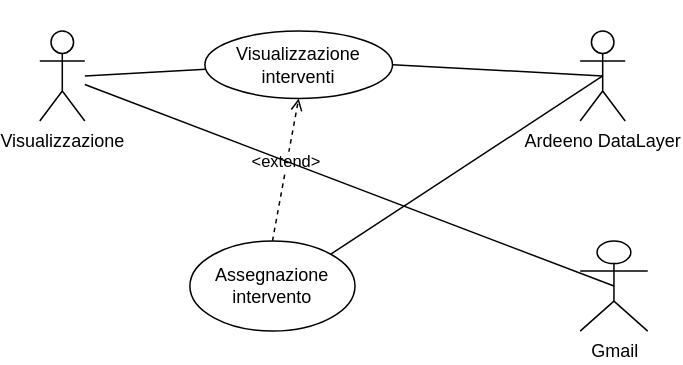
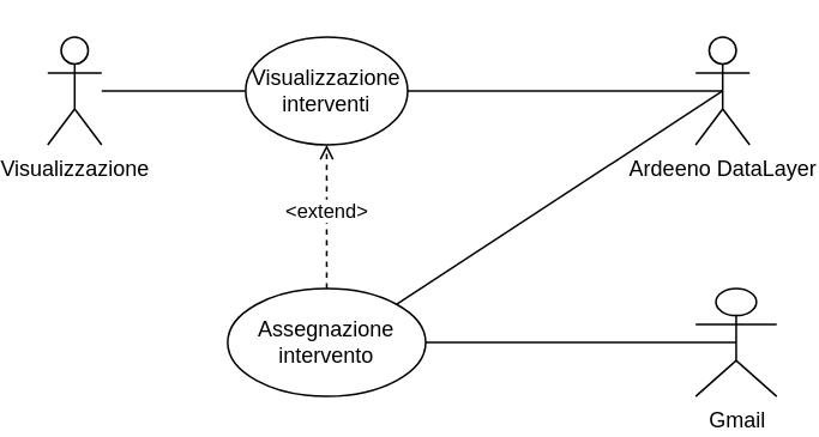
- <mxCell id="4" value="Visualizzazione&lt;br&gt;interventi" style="ellipse;whiteSpace=wrap;html=1;" parent="1" vertex="1"><mxGeometry x="130" y="20" width="125" height="45" as="geometry" /></mxCell>
+ <mxCell id="4" value="Visualizzazione&lt;br&gt;interventi" style="ellipse;whiteSpace=wrap;html=1;" parent="1" vertex="1"><mxGeometry x="130" y="20" width="90" height="60" as="geometry" /></mxCell>
- <mxCell id="11" style="edgeStyle=none;html=1;exitX=0.5;exitY=0.5;exitDx=0;exitDy=0;exitPerimeter=0;endArrow=none;endFill=0;" edge="1" parent="1" source="12" target="2"><mxGeometry relative="1" as="geometry" /></mxCell>
+ <mxCell id="11" style="edgeStyle=none;html=1;exitX=0.5;exitY=0.5;exitDx=0;exitDy=0;exitPerimeter=0;entryX=1;entryY=0.5;entryDx=0;entryDy=0;endArrow=none;endFill=0;" edge="1" parent="1" source="12" target="8"><mxGeometry relative="1" as="geometry" /></mxCell>
